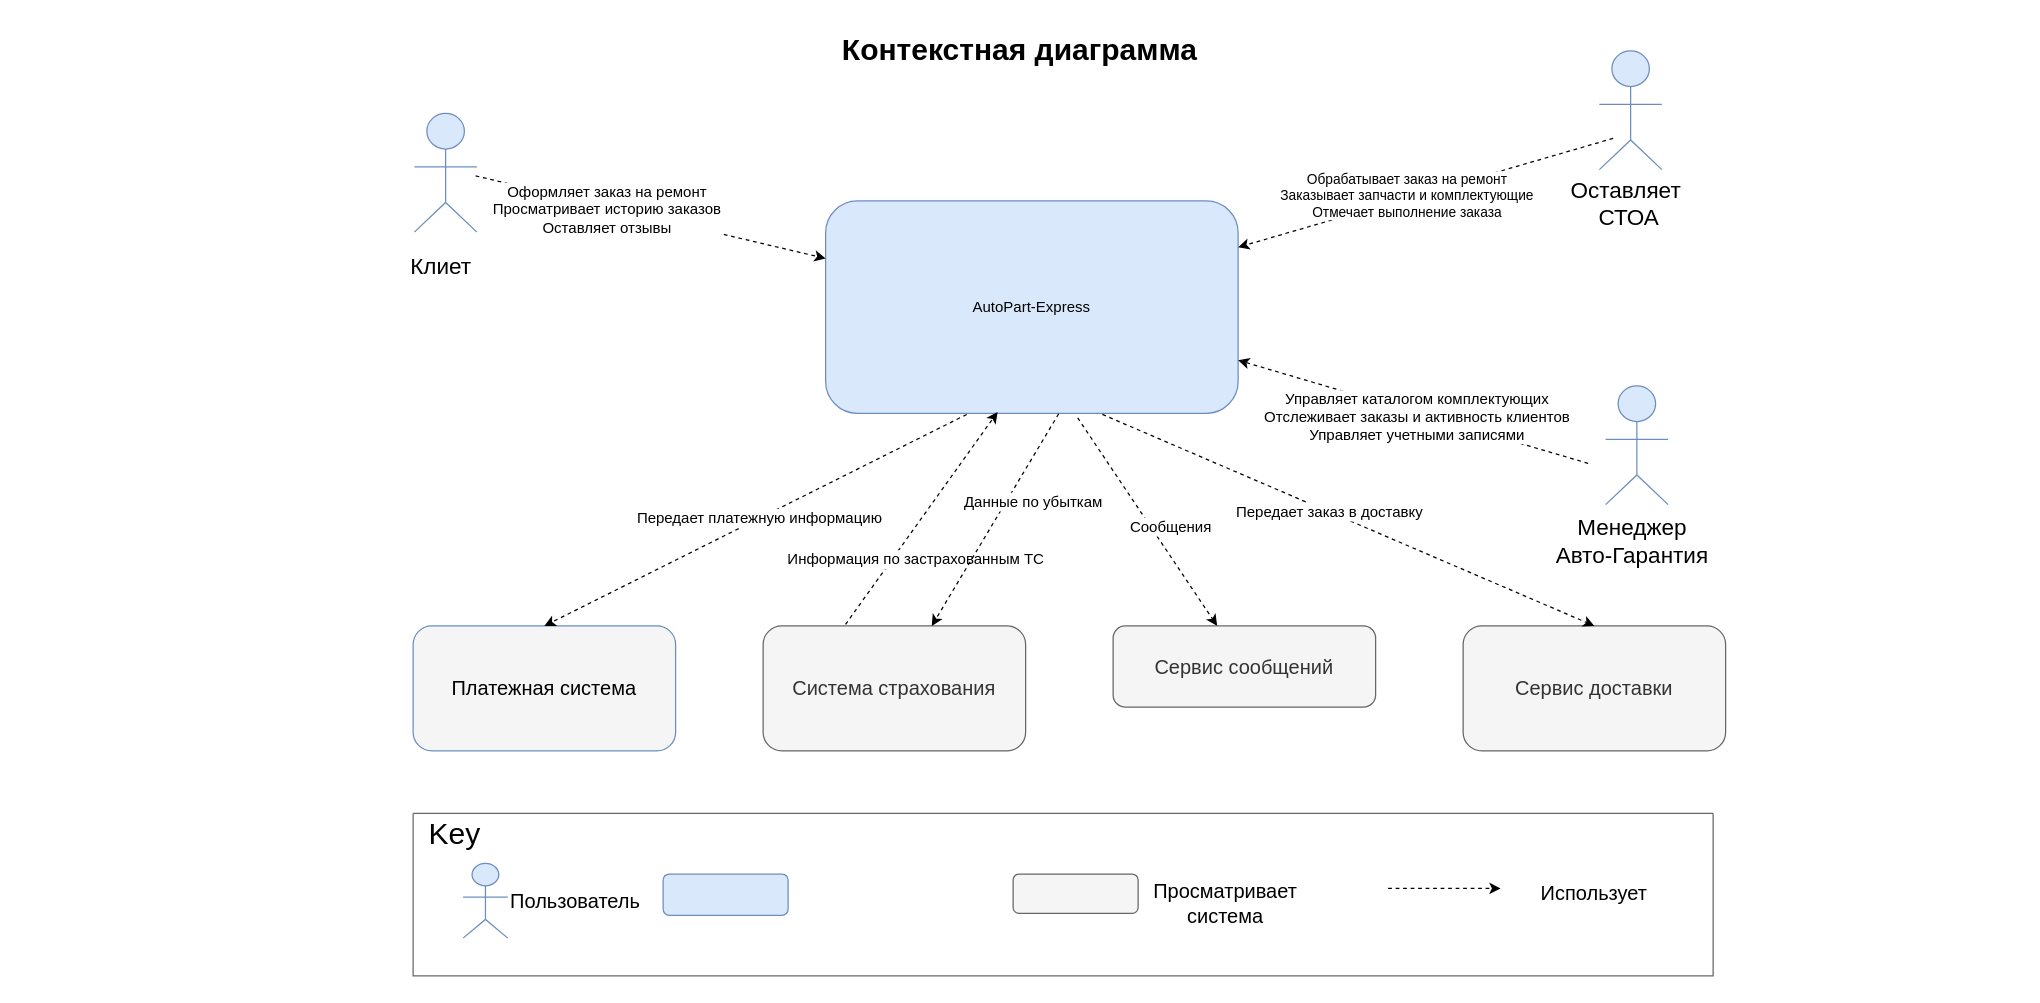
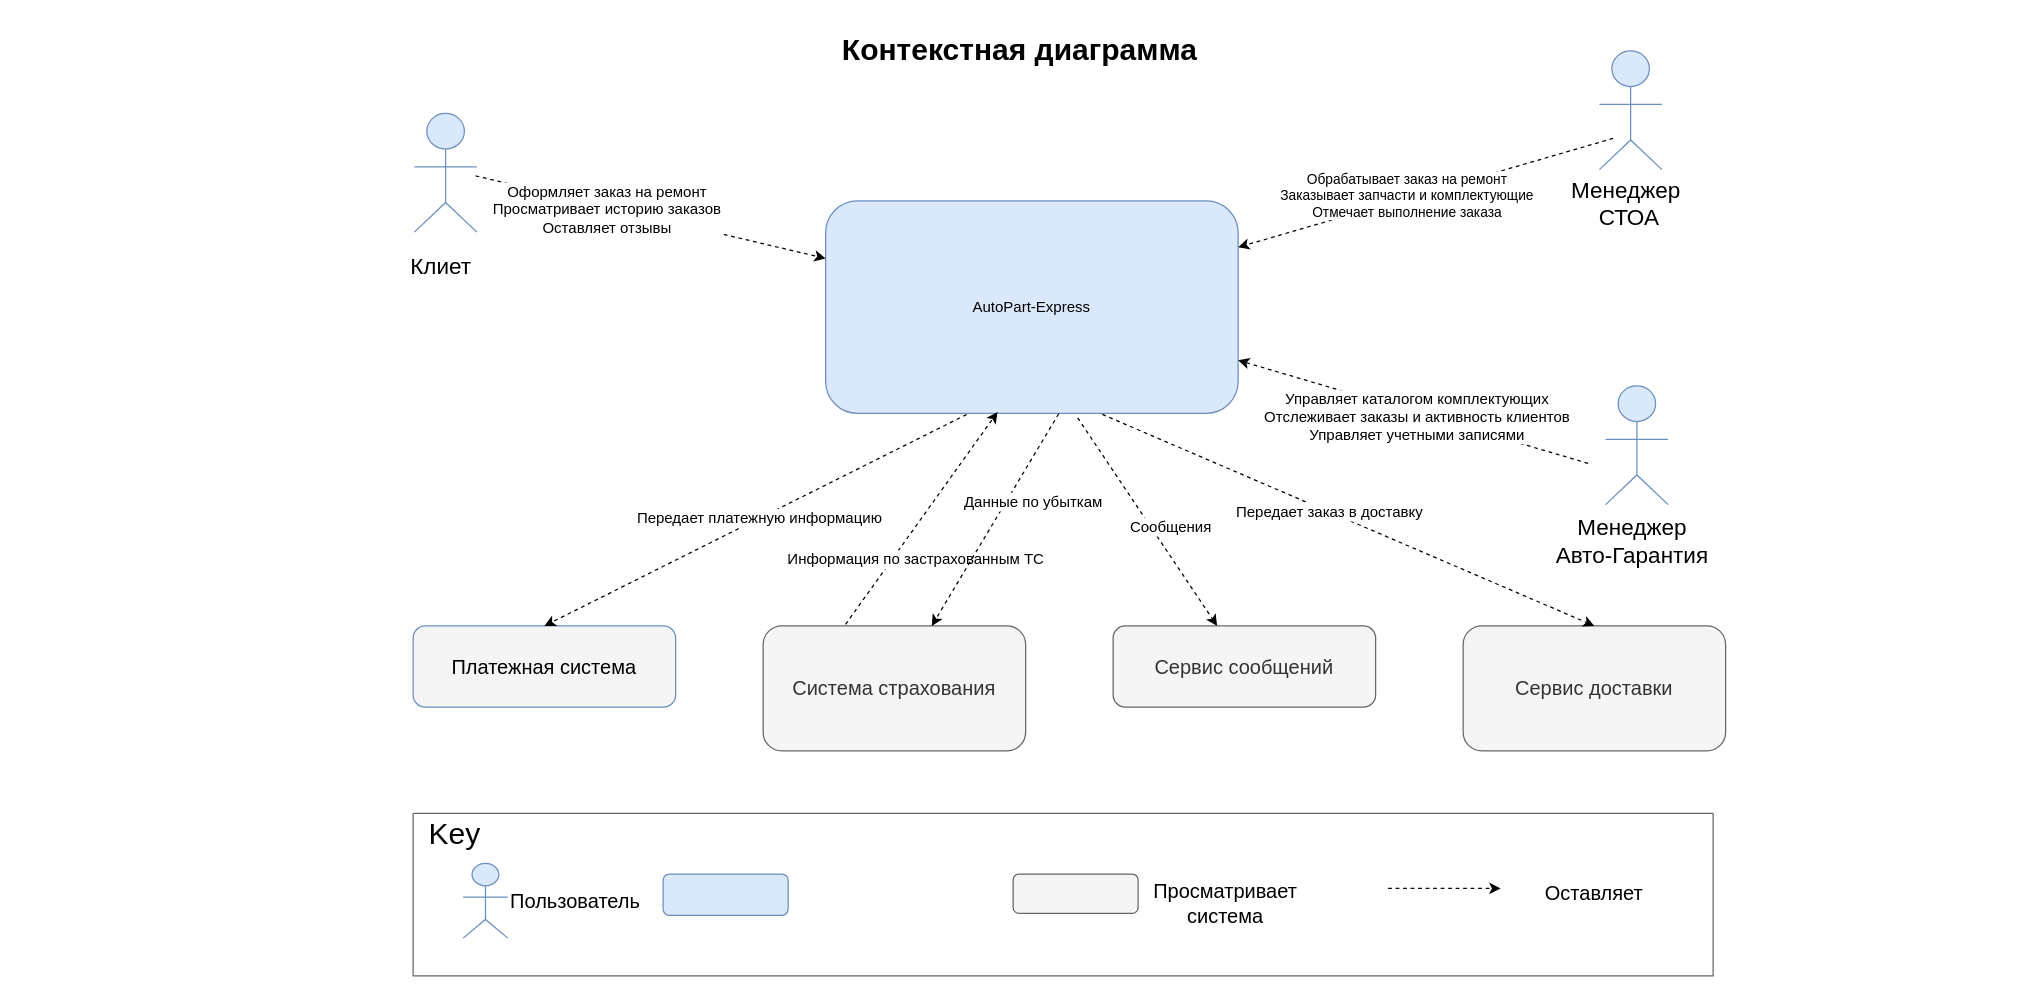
- <mxCell id="8" value="&lt;span style=&quot;font-size: 18px;&quot;&gt;Оставляет&lt;br&gt;&amp;nbsp;СТОА&lt;/span&gt;" style="text;html=1;align=center;verticalAlign=middle;resizable=0;points=[];autosize=1;strokeColor=none;fillColor=none;" parent="6" vertex="1"><mxGeometry x="-20" y="93" width="110" height="60" as="geometry" /></mxCell>
+ <mxCell id="8" value="&lt;span style=&quot;font-size: 18px;&quot;&gt;Менеджер&lt;br&gt;&amp;nbsp;СТОА&lt;/span&gt;" style="text;html=1;align=center;verticalAlign=middle;resizable=0;points=[];autosize=1;strokeColor=none;fillColor=none;" parent="6" vertex="1"><mxGeometry x="-20" y="93" width="110" height="60" as="geometry" /></mxCell>
- <mxCell id="19" value="&lt;font size=&quot;3&quot;&gt;Платежная система&lt;/font&gt;" style="rounded=1;whiteSpace=wrap;html=1;fillColor=#F5F5F5;strokeColor=#6c8ebf;" parent="1" vertex="1"><mxGeometry x="330" y="500" width="210" height="100" as="geometry" /></mxCell>
+ <mxCell id="19" value="&lt;font size=&quot;3&quot;&gt;Платежная система&lt;/font&gt;" style="rounded=1;whiteSpace=wrap;html=1;fillColor=#F5F5F5;strokeColor=#6c8ebf;" parent="1" vertex="1"><mxGeometry x="330" y="500" width="210" height="65" as="geometry" /></mxCell>
- <mxCell id="31" value="Использует" style="text;html=1;strokeColor=none;fillColor=none;align=center;verticalAlign=middle;whiteSpace=wrap;rounded=0;fontSize=16;" parent="25" vertex="1"><mxGeometry x="915" y="33.5" width="60" height="61.5" as="geometry" /></mxCell>
+ <mxCell id="31" value="Оставляет" style="text;html=1;strokeColor=none;fillColor=none;align=center;verticalAlign=middle;whiteSpace=wrap;rounded=0;fontSize=16;" parent="25" vertex="1"><mxGeometry x="915" y="33.5" width="60" height="61.5" as="geometry" /></mxCell>
